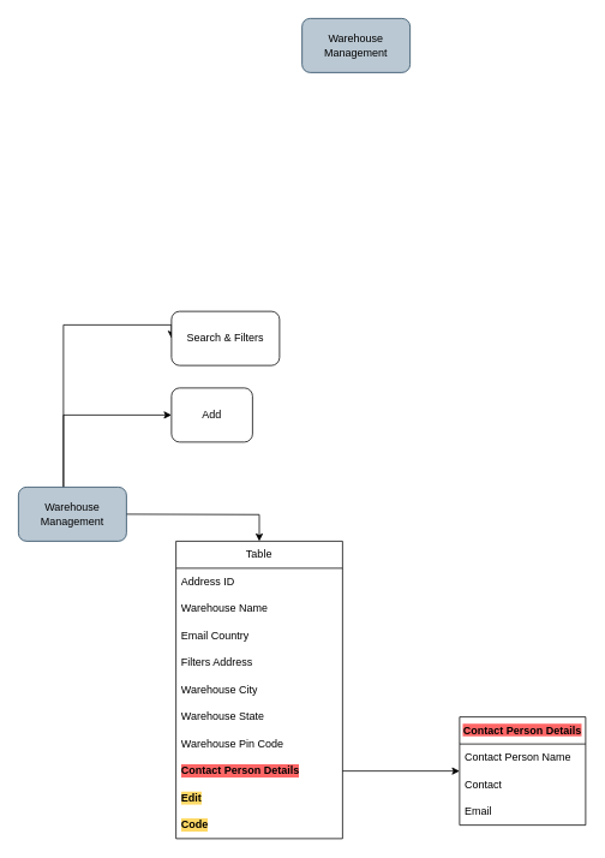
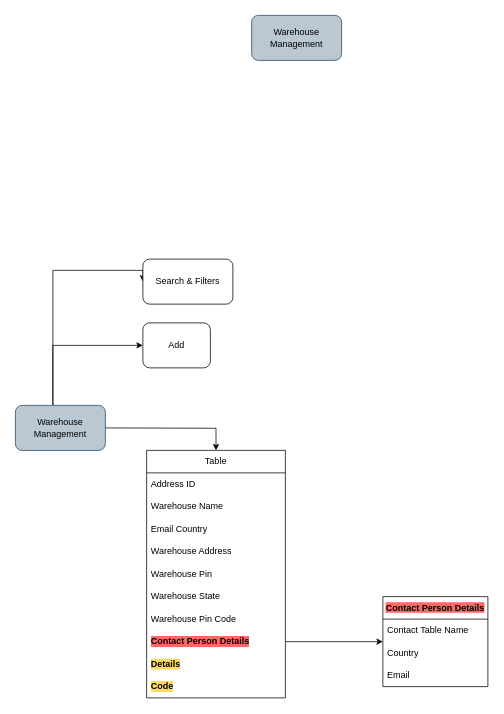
- <mxCell id="11" value="Filters Address" style="text;strokeColor=none;fillColor=none;align=left;verticalAlign=middle;spacingLeft=4;spacingRight=4;overflow=hidden;points=[[0,0.5],[1,0.5]];portConstraint=eastwest;rotatable=0;whiteSpace=wrap;html=1;" parent="7" vertex="1"><mxGeometry y="120" width="185" height="30" as="geometry" /></mxCell>
+ <mxCell id="11" value="Warehouse Address" style="text;strokeColor=none;fillColor=none;align=left;verticalAlign=middle;spacingLeft=4;spacingRight=4;overflow=hidden;points=[[0,0.5],[1,0.5]];portConstraint=eastwest;rotatable=0;whiteSpace=wrap;html=1;" parent="7" vertex="1"><mxGeometry y="120" width="185" height="30" as="geometry" /></mxCell>
- <mxCell id="12" value="Warehouse City" style="text;strokeColor=none;fillColor=none;align=left;verticalAlign=middle;spacingLeft=4;spacingRight=4;overflow=hidden;points=[[0,0.5],[1,0.5]];portConstraint=eastwest;rotatable=0;whiteSpace=wrap;html=1;" parent="7" vertex="1"><mxGeometry y="150" width="185" height="30" as="geometry" /></mxCell>
+ <mxCell id="12" value="Warehouse Pin" style="text;strokeColor=none;fillColor=none;align=left;verticalAlign=middle;spacingLeft=4;spacingRight=4;overflow=hidden;points=[[0,0.5],[1,0.5]];portConstraint=eastwest;rotatable=0;whiteSpace=wrap;html=1;" parent="7" vertex="1"><mxGeometry y="150" width="185" height="30" as="geometry" /></mxCell>
- <mxCell id="19" value="Contact Person Name" style="text;strokeColor=none;fillColor=none;align=left;verticalAlign=middle;spacingLeft=4;spacingRight=4;overflow=hidden;points=[[0,0.5],[1,0.5]];portConstraint=eastwest;rotatable=0;whiteSpace=wrap;html=1;" parent="18" vertex="1"><mxGeometry y="30" width="140" height="30" as="geometry" /></mxCell>
+ <mxCell id="19" value="Contact Table Name" style="text;strokeColor=none;fillColor=none;align=left;verticalAlign=middle;spacingLeft=4;spacingRight=4;overflow=hidden;points=[[0,0.5],[1,0.5]];portConstraint=eastwest;rotatable=0;whiteSpace=wrap;html=1;" parent="18" vertex="1"><mxGeometry y="30" width="140" height="30" as="geometry" /></mxCell>
- <mxCell id="20" value="Contact" style="text;strokeColor=none;fillColor=none;align=left;verticalAlign=middle;spacingLeft=4;spacingRight=4;overflow=hidden;points=[[0,0.5],[1,0.5]];portConstraint=eastwest;rotatable=0;whiteSpace=wrap;html=1;" parent="18" vertex="1"><mxGeometry y="60" width="140" height="30" as="geometry" /></mxCell>
+ <mxCell id="20" value="Country" style="text;strokeColor=none;fillColor=none;align=left;verticalAlign=middle;spacingLeft=4;spacingRight=4;overflow=hidden;points=[[0,0.5],[1,0.5]];portConstraint=eastwest;rotatable=0;whiteSpace=wrap;html=1;" parent="18" vertex="1"><mxGeometry y="60" width="140" height="30" as="geometry" /></mxCell>
- <mxCell id="16" value="Edit" style="text;strokeColor=none;fillColor=none;align=left;verticalAlign=middle;spacingLeft=4;spacingRight=4;overflow=hidden;points=[[0,0.5],[1,0.5]];portConstraint=eastwest;rotatable=0;whiteSpace=wrap;html=1;fontStyle=1;labelBackgroundColor=#FFD966;" parent="7" vertex="1"><mxGeometry y="270" width="185" height="30" as="geometry" /></mxCell>
+ <mxCell id="16" value="Details" style="text;strokeColor=none;fillColor=none;align=left;verticalAlign=middle;spacingLeft=4;spacingRight=4;overflow=hidden;points=[[0,0.5],[1,0.5]];portConstraint=eastwest;rotatable=0;whiteSpace=wrap;html=1;fontStyle=1;labelBackgroundColor=#FFD966;" parent="7" vertex="1"><mxGeometry y="270" width="185" height="30" as="geometry" /></mxCell>
